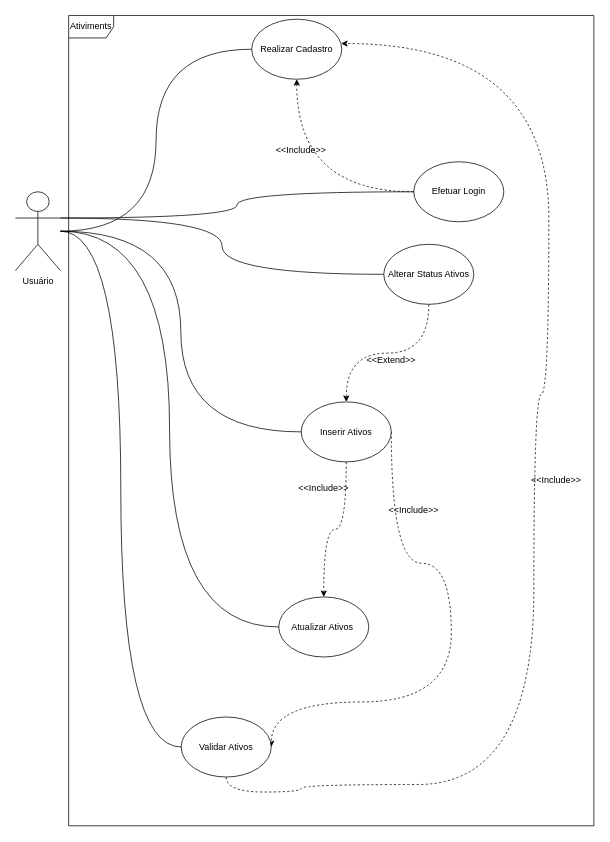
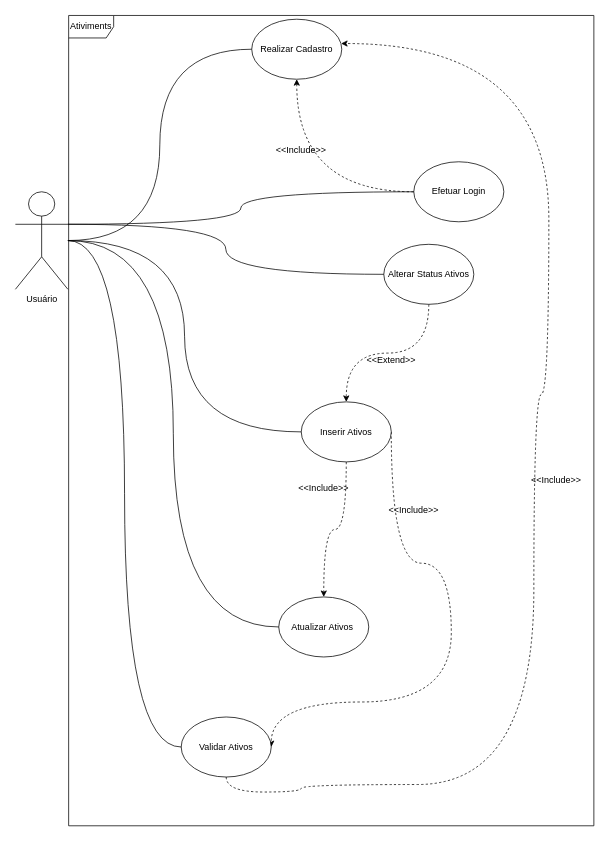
- <mxCell id="2" value="Usuário" style="shape=umlActor;verticalLabelPosition=bottom;verticalAlign=top;html=1;outlineConnect=0;" parent="1" vertex="1"><mxGeometry x="20" y="255" width="60" height="105" as="geometry" /></mxCell>
+ <mxCell id="2" value="Usuário" style="shape=umlActor;verticalLabelPosition=bottom;verticalAlign=top;html=1;outlineConnect=0;" parent="1" vertex="1"><mxGeometry x="20" y="255" width="70" height="130" as="geometry" /></mxCell>
